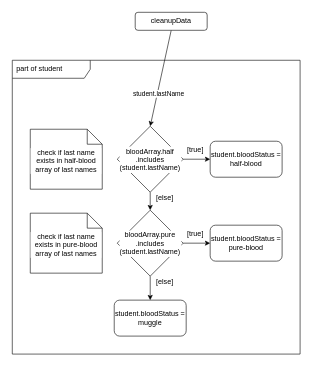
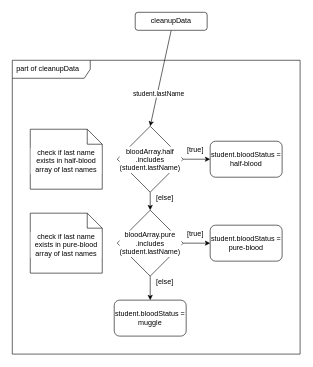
- <mxCell id="20" value="part of student" style="shape=umlFrame;whiteSpace=wrap;html=1;width=130;height=30;boundedLbl=1;verticalAlign=middle;align=left;spacingLeft=5;labelBackgroundColor=default;" vertex="1" parent="1"><mxGeometry x="20" y="100" width="480" height="490" as="geometry" /></mxCell>
+ <mxCell id="20" value="part of cleanupData" style="shape=umlFrame;whiteSpace=wrap;html=1;width=130;height=30;boundedLbl=1;verticalAlign=middle;align=left;spacingLeft=5;labelBackgroundColor=default;" vertex="1" parent="1"><mxGeometry x="20" y="100" width="480" height="490" as="geometry" /></mxCell>
